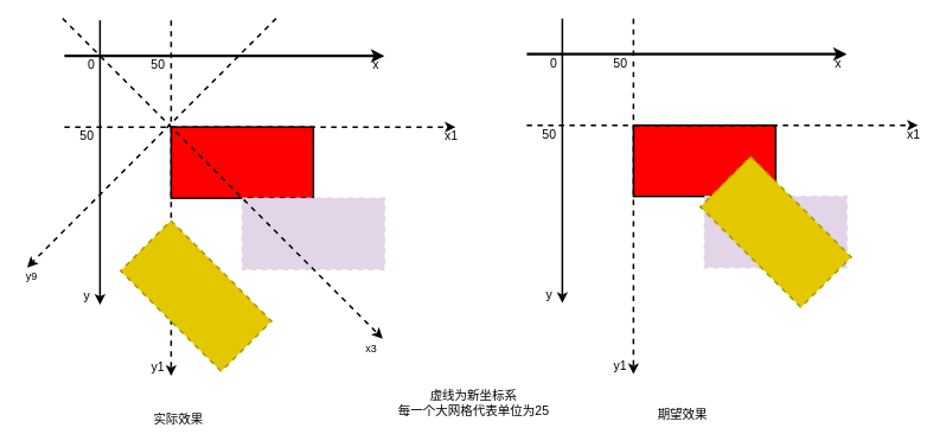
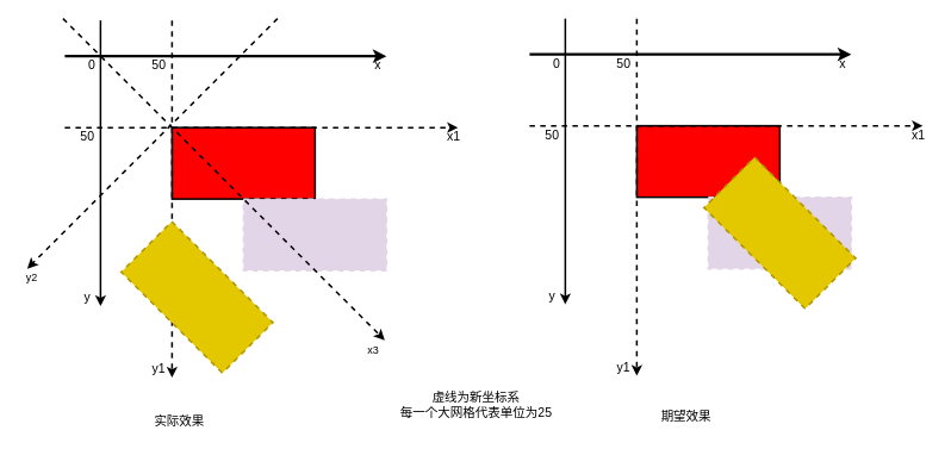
- <mxCell id="17" value="y9" style="text;html=1;align=center;verticalAlign=middle;resizable=0;points=[];autosize=1;" parent="1" vertex="1"><mxGeometry x="20" y="300" width="30" height="20" as="geometry" /></mxCell>
+ <mxCell id="17" value="y2" style="text;html=1;align=center;verticalAlign=middle;resizable=0;points=[];autosize=1;" parent="1" vertex="1"><mxGeometry x="20" y="300" width="30" height="20" as="geometry" /></mxCell>
